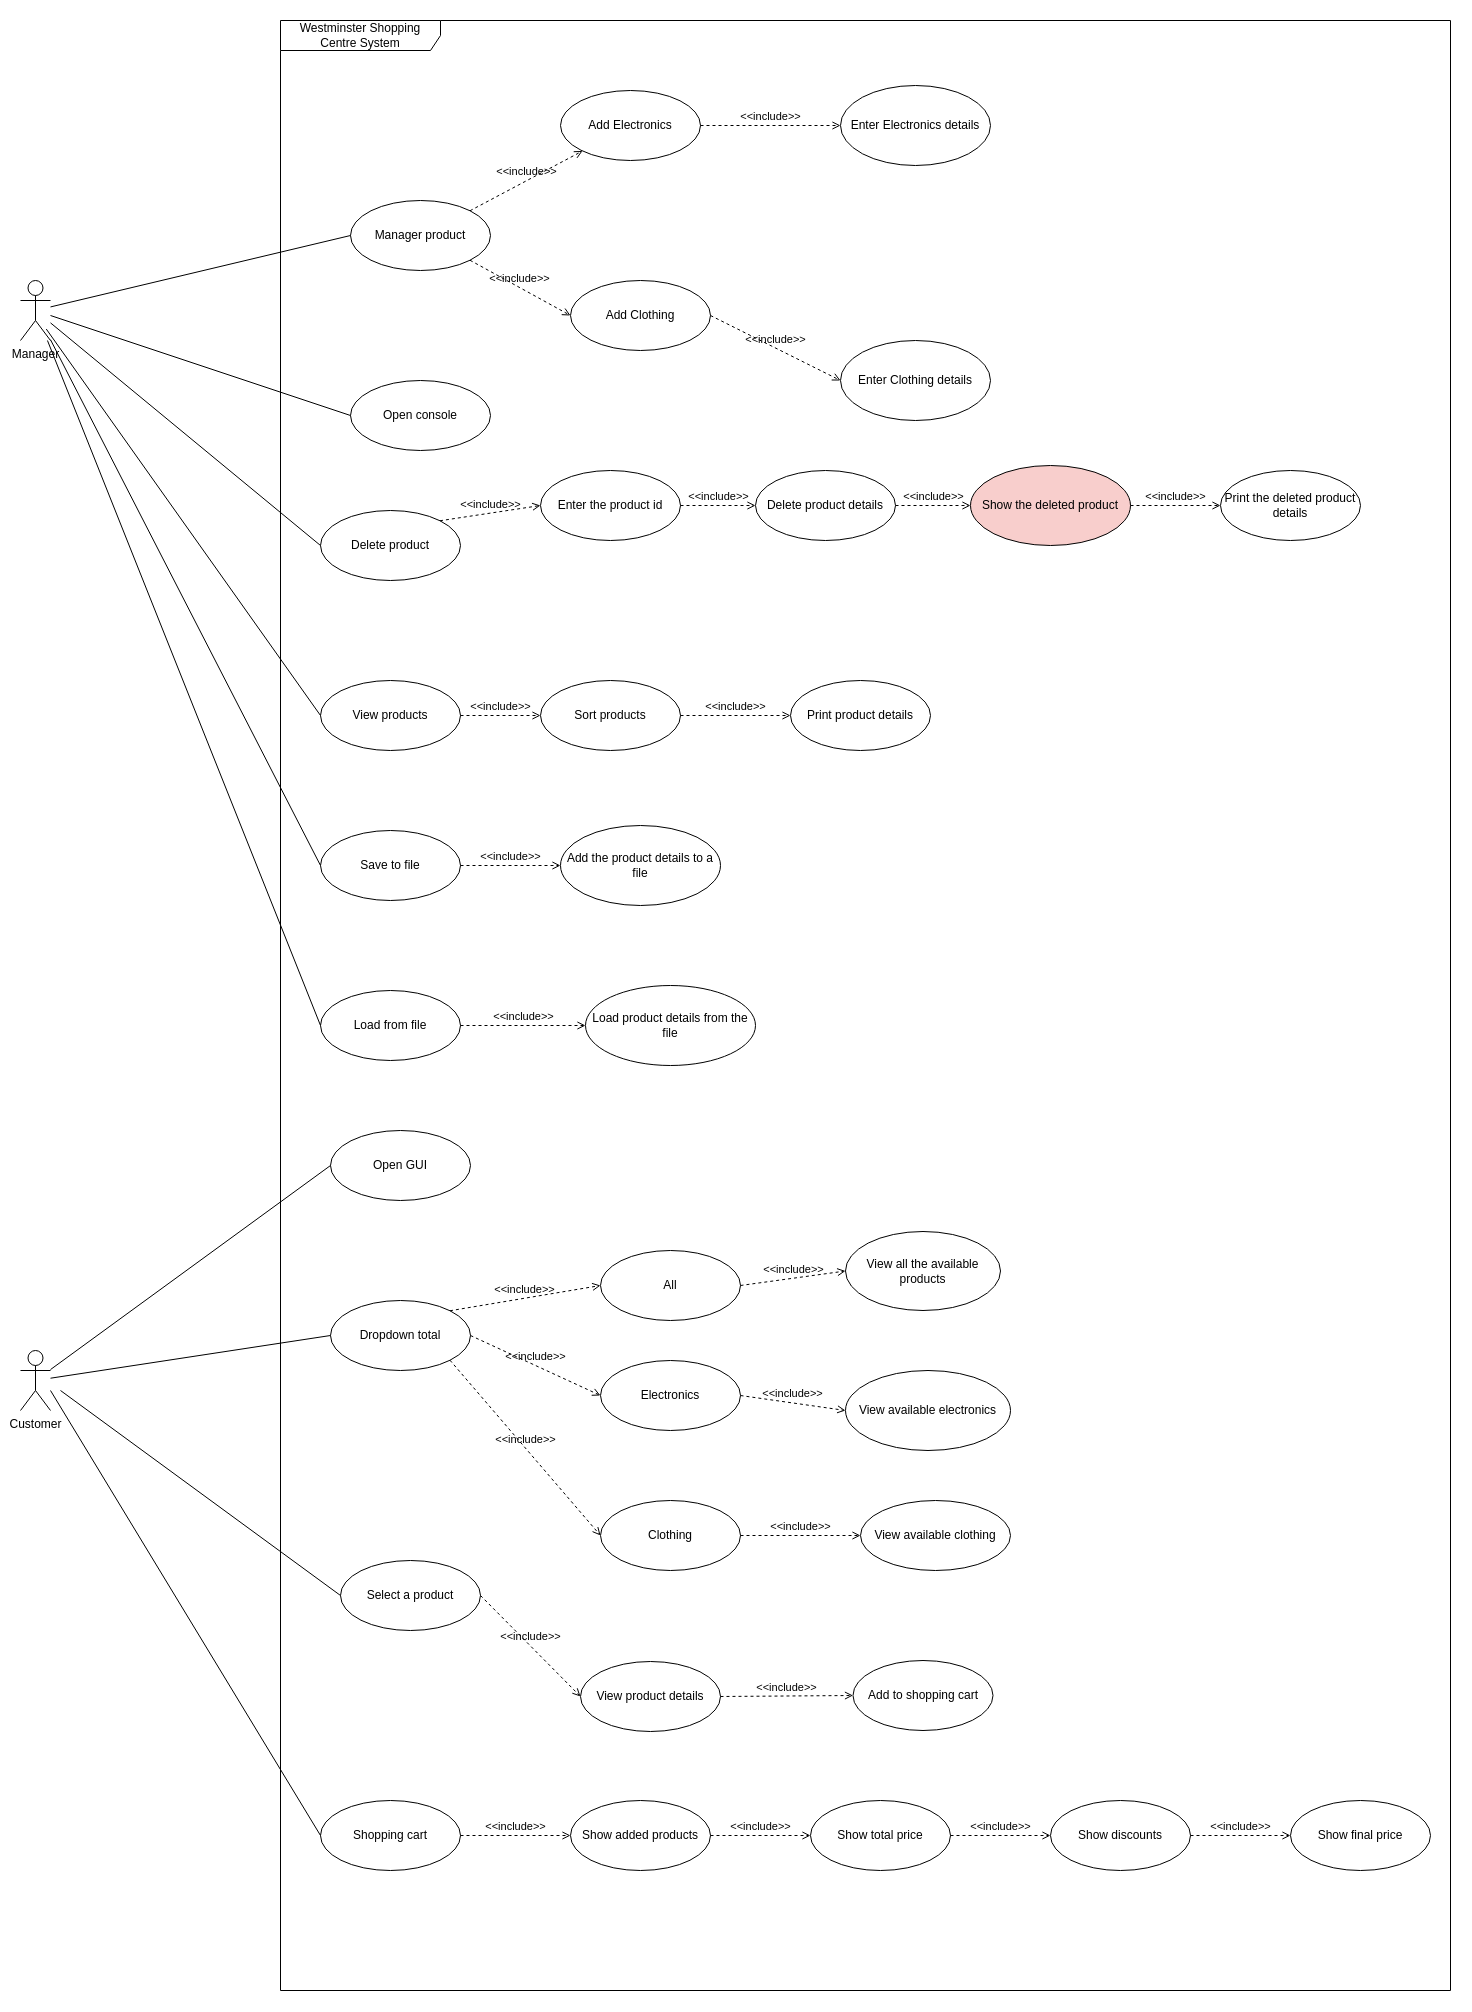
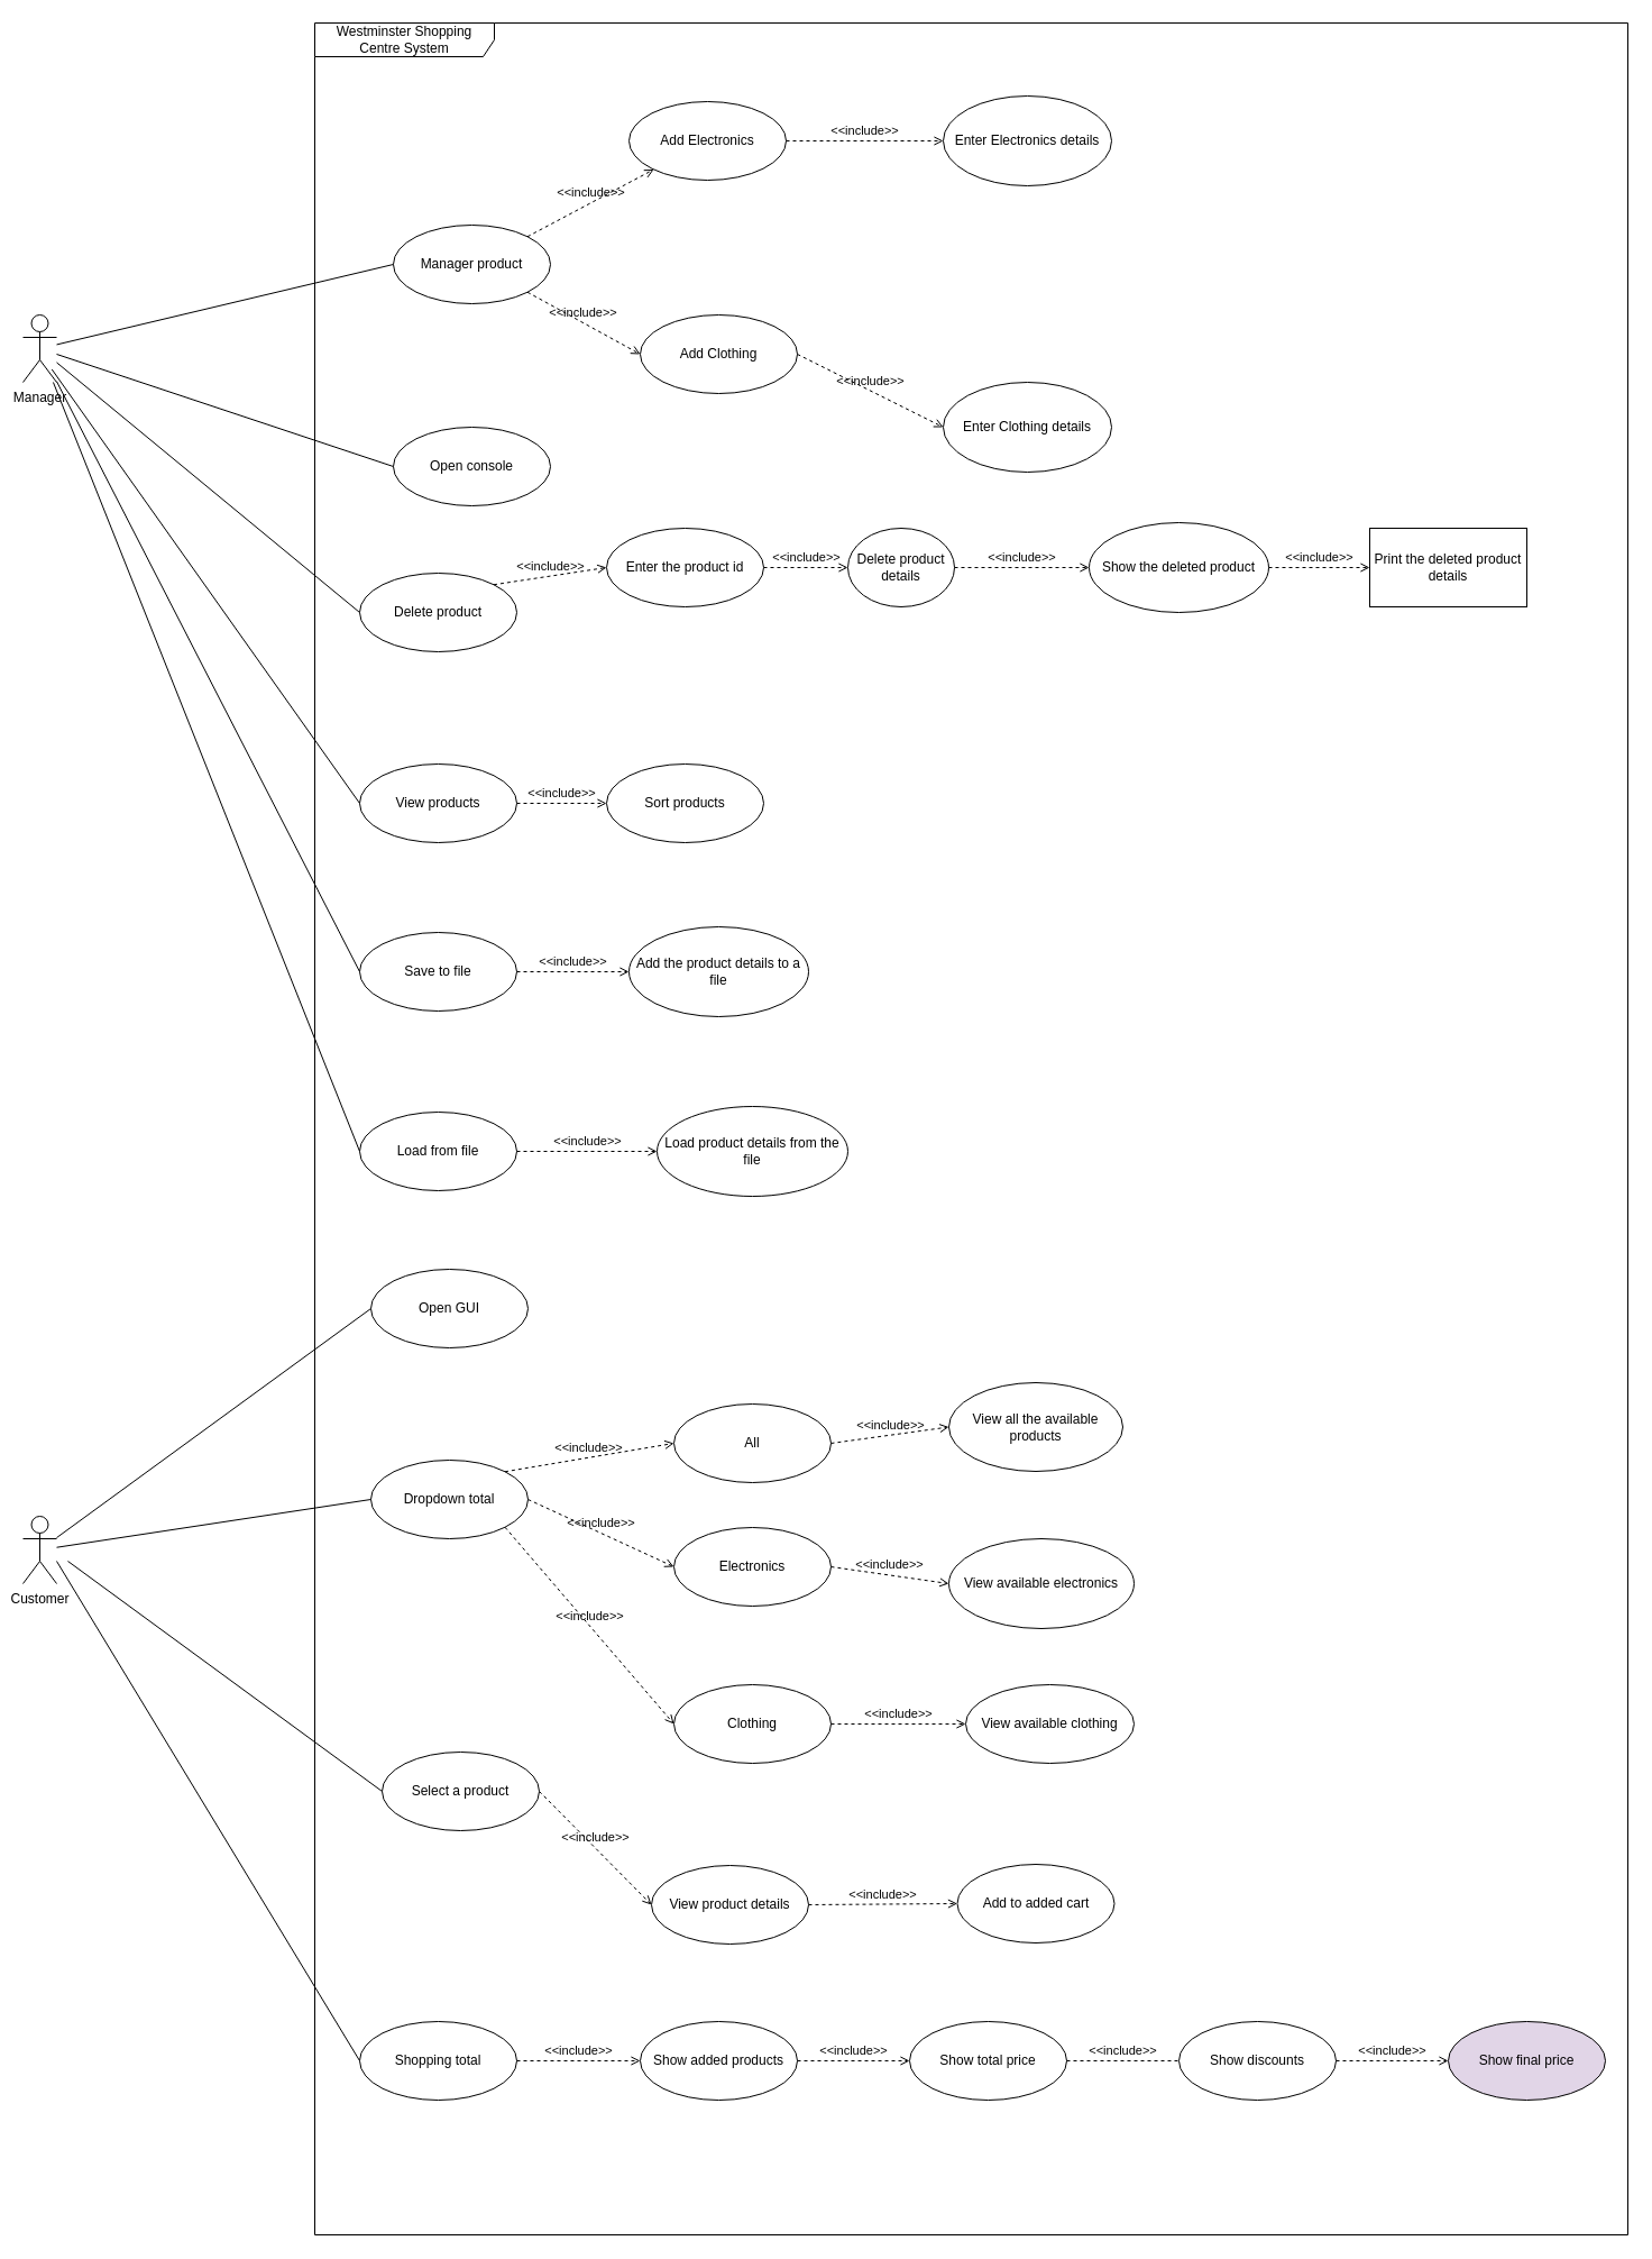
- <mxCell id="18" value="Delete product details" style="ellipse;whiteSpace=wrap;html=1;" vertex="1" parent="2"><mxGeometry x="475" y="450" width="140" height="70" as="geometry" /></mxCell>
+ <mxCell id="18" value="Delete product details" style="ellipse;whiteSpace=wrap;html=1;" vertex="1" parent="2"><mxGeometry x="475" y="450" width="95" height="70" as="geometry" /></mxCell>
- <mxCell id="19" value="Show the deleted product" style="ellipse;whiteSpace=wrap;html=1;fillColor=#f8cecc;" vertex="1" parent="2"><mxGeometry x="690" y="445" width="160" height="80" as="geometry" /></mxCell>
+ <mxCell id="19" value="Show the deleted product" style="ellipse;whiteSpace=wrap;html=1;" vertex="1" parent="2"><mxGeometry x="690" y="445" width="160" height="80" as="geometry" /></mxCell>
- <mxCell id="5" value="Print the deleted product details" style="ellipse;whiteSpace=wrap;html=1;" vertex="1" parent="2"><mxGeometry x="940" y="450" width="140" height="70" as="geometry" /></mxCell>
+ <mxCell id="5" value="Print the deleted product details" style="whiteSpace=wrap;html=1;rounded=0;" vertex="1" parent="2"><mxGeometry x="940" y="450" width="140" height="70" as="geometry" /></mxCell>
- <mxCell id="26" value="&amp;lt;&amp;lt;include&amp;gt;&amp;gt;" style="html=1;verticalAlign=bottom;labelBackgroundColor=none;endArrow=open;endFill=0;dashed=1;rounded=0;exitX=1;exitY=0.5;exitDx=0;exitDy=0;entryX=0;entryY=0.5;entryDx=0;entryDy=0;" edge="1" parent="2" source="23" target="24"><mxGeometry width="160" relative="1" as="geometry"><mxPoint x="520" y="620" as="sourcePoint" /><mxPoint x="680" y="620" as="targetPoint" /></mxGeometry></mxCell>
- <mxCell id="24" value="Print product details" style="ellipse;whiteSpace=wrap;html=1;" vertex="1" parent="2"><mxGeometry x="510" y="660" width="140" height="70" as="geometry" /></mxCell>
- <mxCell id="55" value="Add to shopping cart" style="ellipse;whiteSpace=wrap;html=1;" vertex="1" parent="2"><mxGeometry x="572.5" y="1640" width="140" height="70" as="geometry" /></mxCell>
+ <mxCell id="55" value="Add to added cart" style="ellipse;whiteSpace=wrap;html=1;" vertex="1" parent="2"><mxGeometry x="572.5" y="1640" width="140" height="70" as="geometry" /></mxCell>
- <mxCell id="49" value="Shopping cart" style="ellipse;whiteSpace=wrap;html=1;" vertex="1" parent="2"><mxGeometry x="40" y="1780" width="140" height="70" as="geometry" /></mxCell>
+ <mxCell id="49" value="Shopping total" style="ellipse;whiteSpace=wrap;html=1;" vertex="1" parent="2"><mxGeometry x="40" y="1780" width="140" height="70" as="geometry" /></mxCell>
- <mxCell id="59" value="&amp;lt;&amp;lt;include&amp;gt;&amp;gt;" style="html=1;verticalAlign=bottom;labelBackgroundColor=none;endArrow=open;endFill=0;dashed=1;rounded=0;exitX=1;exitY=0.5;exitDx=0;exitDy=0;entryX=0;entryY=0.5;entryDx=0;entryDy=0;" edge="1" parent="2" source="52" target="53"><mxGeometry width="160" relative="1" as="geometry"><mxPoint x="640" y="1900" as="sourcePoint" /><mxPoint x="800" y="1900" as="targetPoint" /></mxGeometry></mxCell>
+ <mxCell id="59" value="&amp;lt;&amp;lt;include&amp;gt;&amp;gt;" style="html=1;verticalAlign=bottom;labelBackgroundColor=none;endArrow=none;endFill=0;dashed=1;rounded=0;exitX=1;exitY=0.5;exitDx=0;exitDy=0;entryX=0;entryY=0.5;entryDx=0;entryDy=0;" edge="1" parent="2" source="52" target="53"><mxGeometry width="160" relative="1" as="geometry"><mxPoint x="640" y="1900" as="sourcePoint" /><mxPoint x="800" y="1900" as="targetPoint" /></mxGeometry></mxCell>
- <mxCell id="54" value="Show final price" style="ellipse;whiteSpace=wrap;html=1;" vertex="1" parent="2"><mxGeometry x="1010" y="1780" width="140" height="70" as="geometry" /></mxCell>
+ <mxCell id="54" value="Show final price" style="ellipse;whiteSpace=wrap;html=1;fillColor=#e1d5e7;" vertex="1" parent="2"><mxGeometry x="1010" y="1780" width="140" height="70" as="geometry" /></mxCell>
